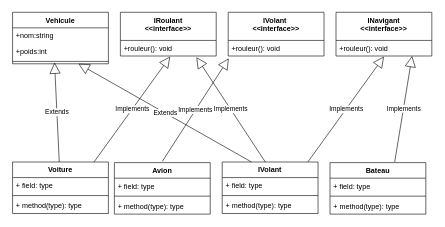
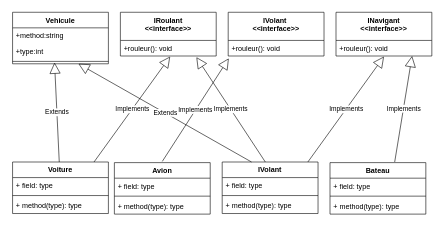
- <mxCell id="19" value="+nom:string" style="text;strokeColor=none;fillColor=none;align=left;verticalAlign=top;spacingLeft=4;spacingRight=4;overflow=hidden;rotatable=0;points=[[0,0.5],[1,0.5]];portConstraint=eastwest;" parent="18" vertex="1"><mxGeometry y="26" width="160" height="26" as="geometry" /></mxCell>
+ <mxCell id="19" value="+method:string" style="text;strokeColor=none;fillColor=none;align=left;verticalAlign=top;spacingLeft=4;spacingRight=4;overflow=hidden;rotatable=0;points=[[0,0.5],[1,0.5]];portConstraint=eastwest;" parent="18" vertex="1"><mxGeometry y="26" width="160" height="26" as="geometry" /></mxCell>
- <mxCell id="20" value="+poids:int" style="text;strokeColor=none;fillColor=none;align=left;verticalAlign=top;spacingLeft=4;spacingRight=4;overflow=hidden;rotatable=0;points=[[0,0.5],[1,0.5]];portConstraint=eastwest;" parent="18" vertex="1"><mxGeometry y="52" width="160" height="26" as="geometry" /></mxCell>
+ <mxCell id="20" value="+type:int" style="text;strokeColor=none;fillColor=none;align=left;verticalAlign=top;spacingLeft=4;spacingRight=4;overflow=hidden;rotatable=0;points=[[0,0.5],[1,0.5]];portConstraint=eastwest;" parent="18" vertex="1"><mxGeometry y="52" width="160" height="26" as="geometry" /></mxCell>
